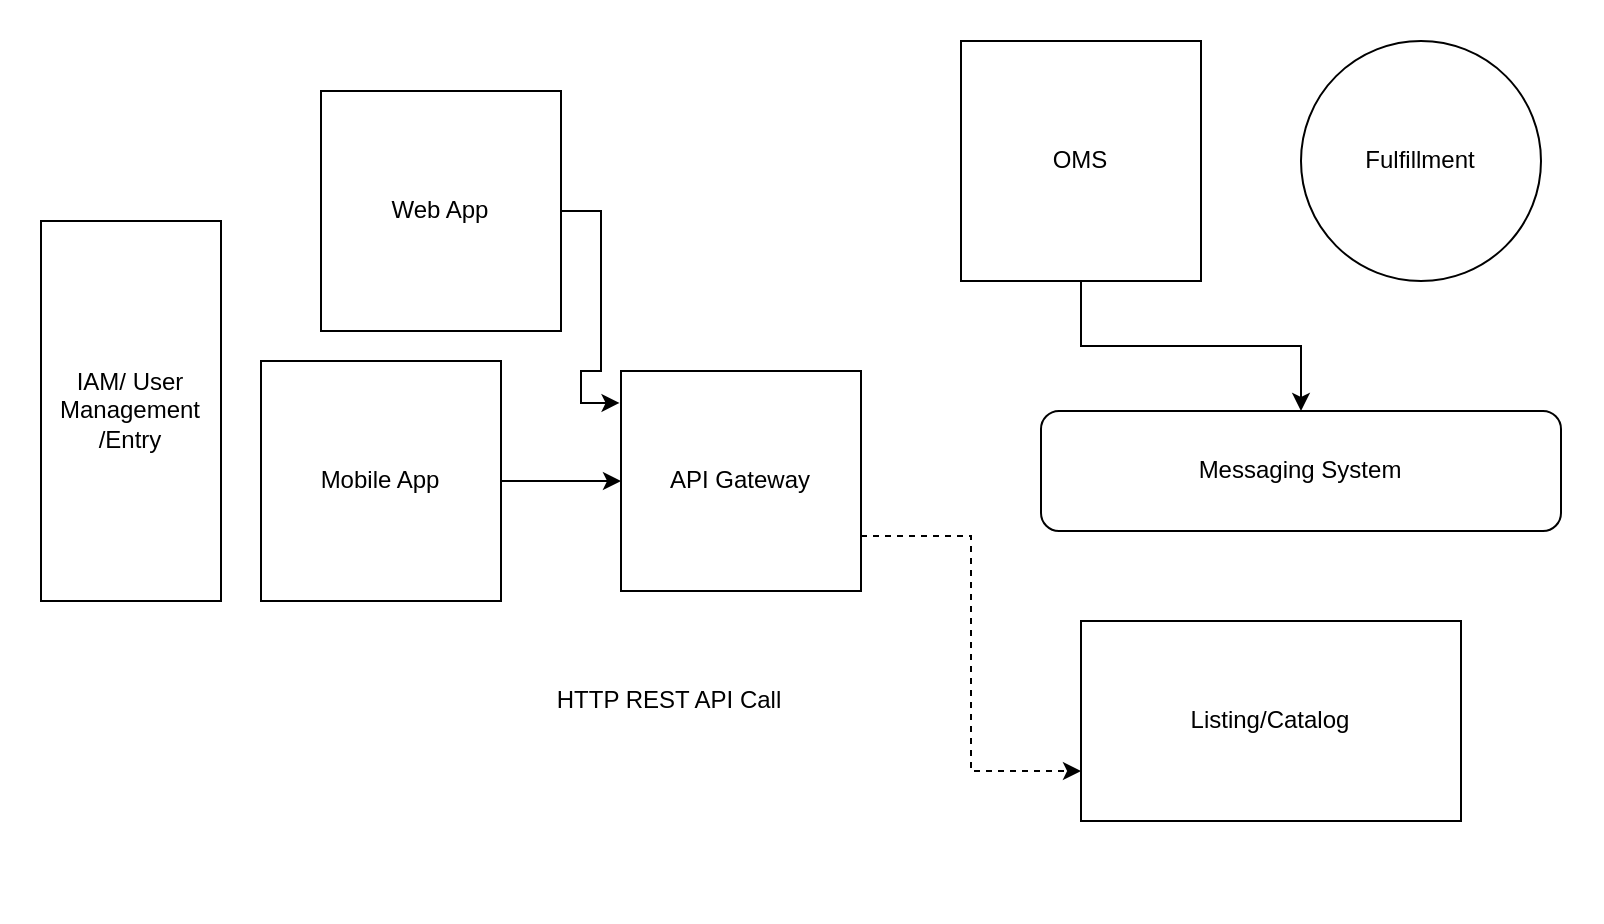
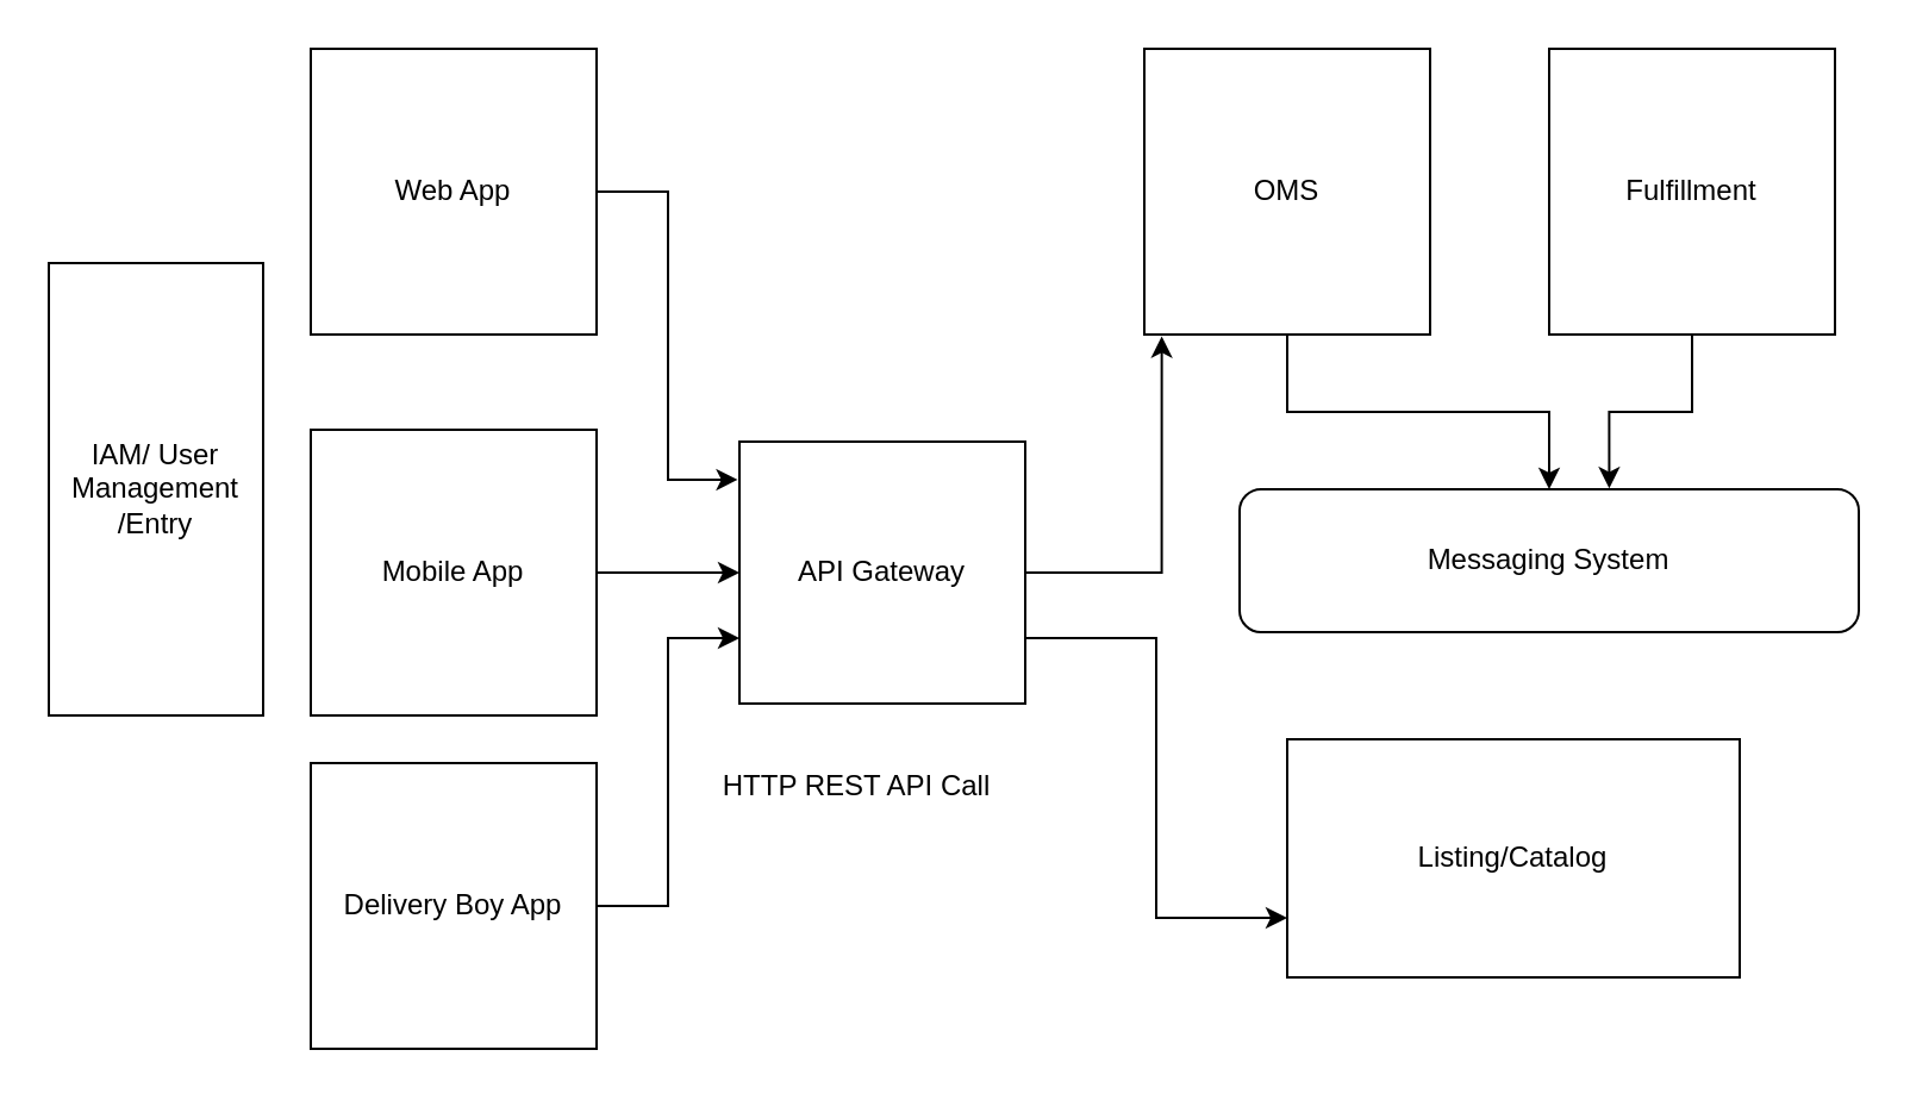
- <mxCell id="16" value="Fulfillment" style="ellipse;whiteSpace=wrap;html=1;" vertex="1" parent="1"><mxGeometry x="650" y="20" width="120" height="120" as="geometry" /></mxCell>
+ <mxCell id="16" value="Fulfillment" style="rounded=0;whiteSpace=wrap;html=1;" vertex="1" parent="1"><mxGeometry x="650" y="20" width="120" height="120" as="geometry" /></mxCell>
- <mxCell id="3" value="Web App" style="rounded=0;whiteSpace=wrap;html=1;" vertex="1" parent="1"><mxGeometry x="160" y="45" width="120" height="120" as="geometry" /></mxCell>
+ <mxCell id="3" value="Web App" style="rounded=0;whiteSpace=wrap;html=1;" vertex="1" parent="1"><mxGeometry x="130" y="20" width="120" height="120" as="geometry" /></mxCell>
+ <mxCell id="15" style="edgeStyle=orthogonalEdgeStyle;rounded=0;orthogonalLoop=1;jettySize=auto;html=1;entryX=0.597;entryY=-0.006;entryDx=0;entryDy=0;entryPerimeter=0;" edge="1" parent="1" source="16" target="17"><mxGeometry relative="1" as="geometry" /></mxCell>
+ <mxCell id="8" style="edgeStyle=orthogonalEdgeStyle;rounded=0;orthogonalLoop=1;jettySize=auto;html=1;entryX=0.061;entryY=1.006;entryDx=0;entryDy=0;entryPerimeter=0;" edge="1" parent="1" source="10" target="14"><mxGeometry relative="1" as="geometry" /></mxCell>
- <mxCell id="9" style="edgeStyle=orthogonalEdgeStyle;rounded=0;orthogonalLoop=1;jettySize=auto;html=1;exitX=1;exitY=0.75;exitDx=0;exitDy=0;entryX=0;entryY=0.75;entryDx=0;entryDy=0;dashed=1;" edge="1" parent="1" source="10" target="18"><mxGeometry relative="1" as="geometry" /></mxCell>
+ <mxCell id="9" style="edgeStyle=orthogonalEdgeStyle;rounded=0;orthogonalLoop=1;jettySize=auto;html=1;exitX=1;exitY=0.75;exitDx=0;exitDy=0;entryX=0;entryY=0.75;entryDx=0;entryDy=0;" edge="1" parent="1" source="10" target="18"><mxGeometry relative="1" as="geometry" /></mxCell>
+ <mxCell id="6" style="edgeStyle=orthogonalEdgeStyle;rounded=0;orthogonalLoop=1;jettySize=auto;html=1;entryX=0;entryY=0.75;entryDx=0;entryDy=0;" edge="1" parent="1" source="7" target="10"><mxGeometry relative="1" as="geometry" /></mxCell>
- <mxCell id="11" value="HTTP REST API Call" style="text;html=1;align=center;verticalAlign=middle;resizable=0;points=[];autosize=1;" vertex="1" parent="1"><mxGeometry x="269" y="340" width="130" height="20" as="geometry" /></mxCell>
+ <mxCell id="11" value="HTTP REST API Call" style="text;html=1;align=center;verticalAlign=middle;resizable=0;points=[];autosize=1;" vertex="1" parent="1"><mxGeometry x="294" y="320" width="130" height="20" as="geometry" /></mxCell>
+ <mxCell id="7" value="Delivery Boy App" style="rounded=0;whiteSpace=wrap;html=1;" vertex="1" parent="1"><mxGeometry x="130" y="320" width="120" height="120" as="geometry" /></mxCell>
